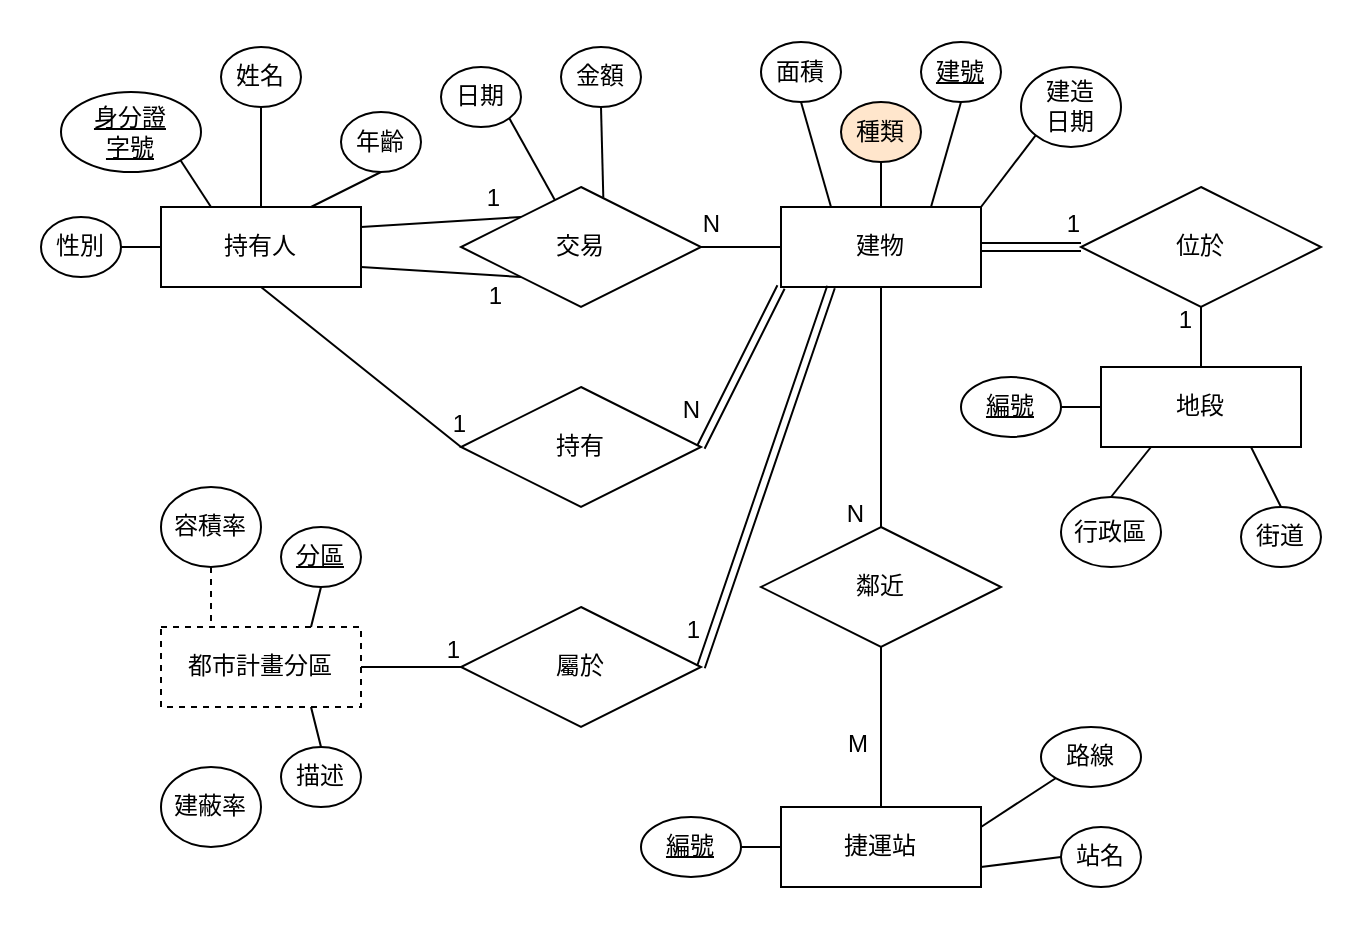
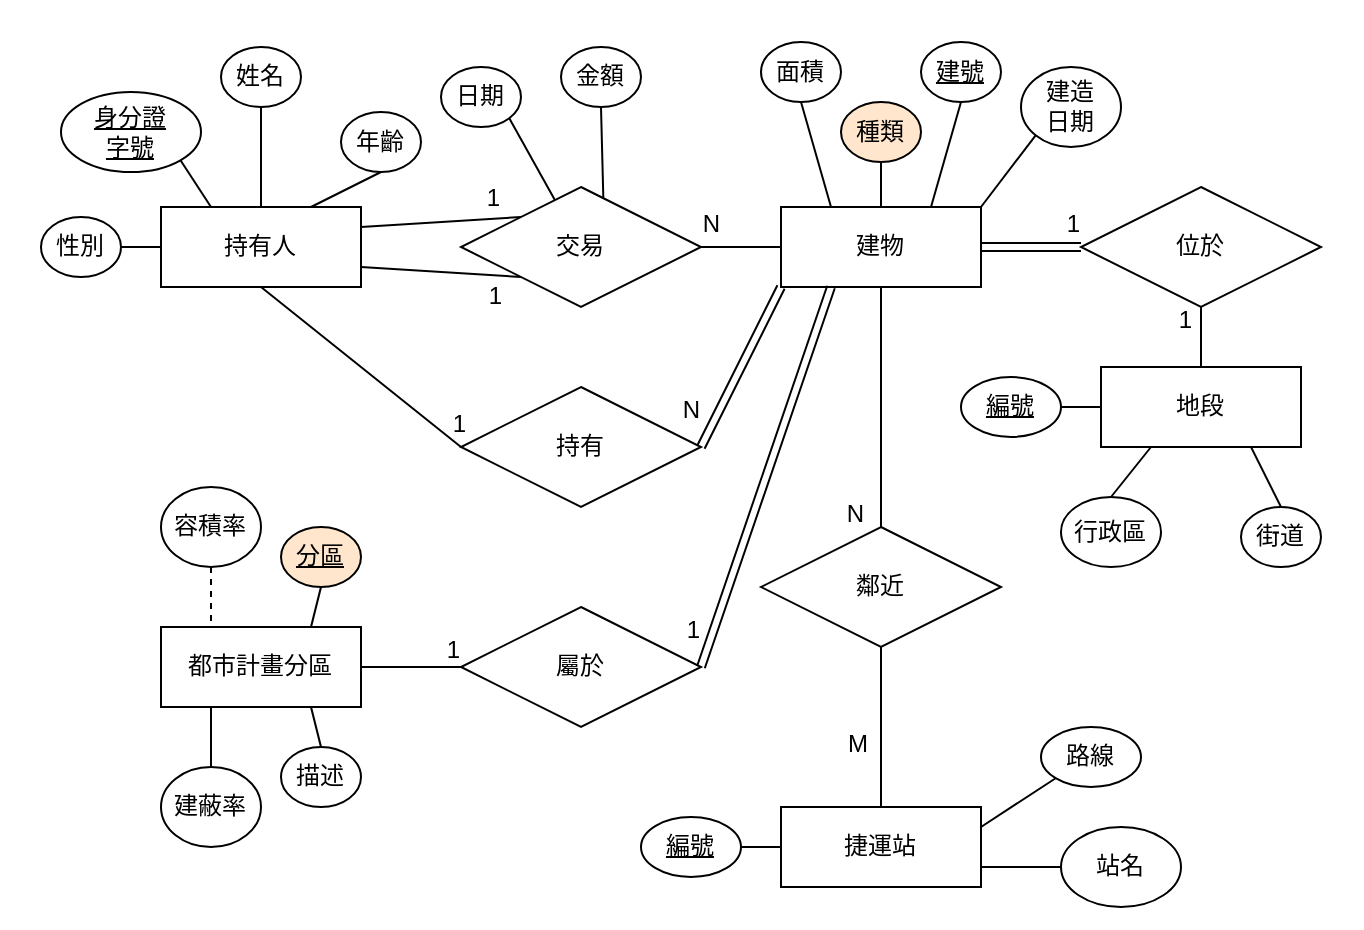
- <mxCell id="62" value="分區" style="ellipse;whiteSpace=wrap;html=1;align=center;fontStyle=4;" vertex="1" parent="1"><mxGeometry x="140" y="263" width="40" height="30" as="geometry" /></mxCell>
+ <mxCell id="62" value="分區" style="ellipse;whiteSpace=wrap;html=1;align=center;fontStyle=4;fillColor=#ffe6cc;" vertex="1" parent="1"><mxGeometry x="140" y="263" width="40" height="30" as="geometry" /></mxCell>
- <mxCell id="3" value="都市計畫分區" style="whiteSpace=wrap;html=1;align=center;dashed=1;" vertex="1" parent="1"><mxGeometry x="80" y="313" width="100" height="40" as="geometry" /></mxCell>
+ <mxCell id="3" value="都市計畫分區" style="whiteSpace=wrap;html=1;align=center;" vertex="1" parent="1"><mxGeometry x="80" y="313" width="100" height="40" as="geometry" /></mxCell>
+ <mxCell id="66" value="" style="endArrow=none;html=1;rounded=0;exitX=0.5;exitY=0;exitDx=0;exitDy=0;entryX=0.25;entryY=1;entryDx=0;entryDy=0;" edge="1" parent="1" source="67" target="3"><mxGeometry relative="1" as="geometry"><mxPoint x="10" y="313" as="sourcePoint" /><mxPoint x="15" y="353" as="targetPoint" /></mxGeometry></mxCell>
- <mxCell id="60" value="站名" style="ellipse;whiteSpace=wrap;html=1;align=center;fontStyle=0;" vertex="1" parent="1"><mxGeometry x="530" y="413" width="40" height="30" as="geometry" /></mxCell>
+ <mxCell id="60" value="站名" style="ellipse;whiteSpace=wrap;html=1;align=center;fontStyle=0;" vertex="1" parent="1"><mxGeometry x="530" y="413" width="60" height="40" as="geometry" /></mxCell>
